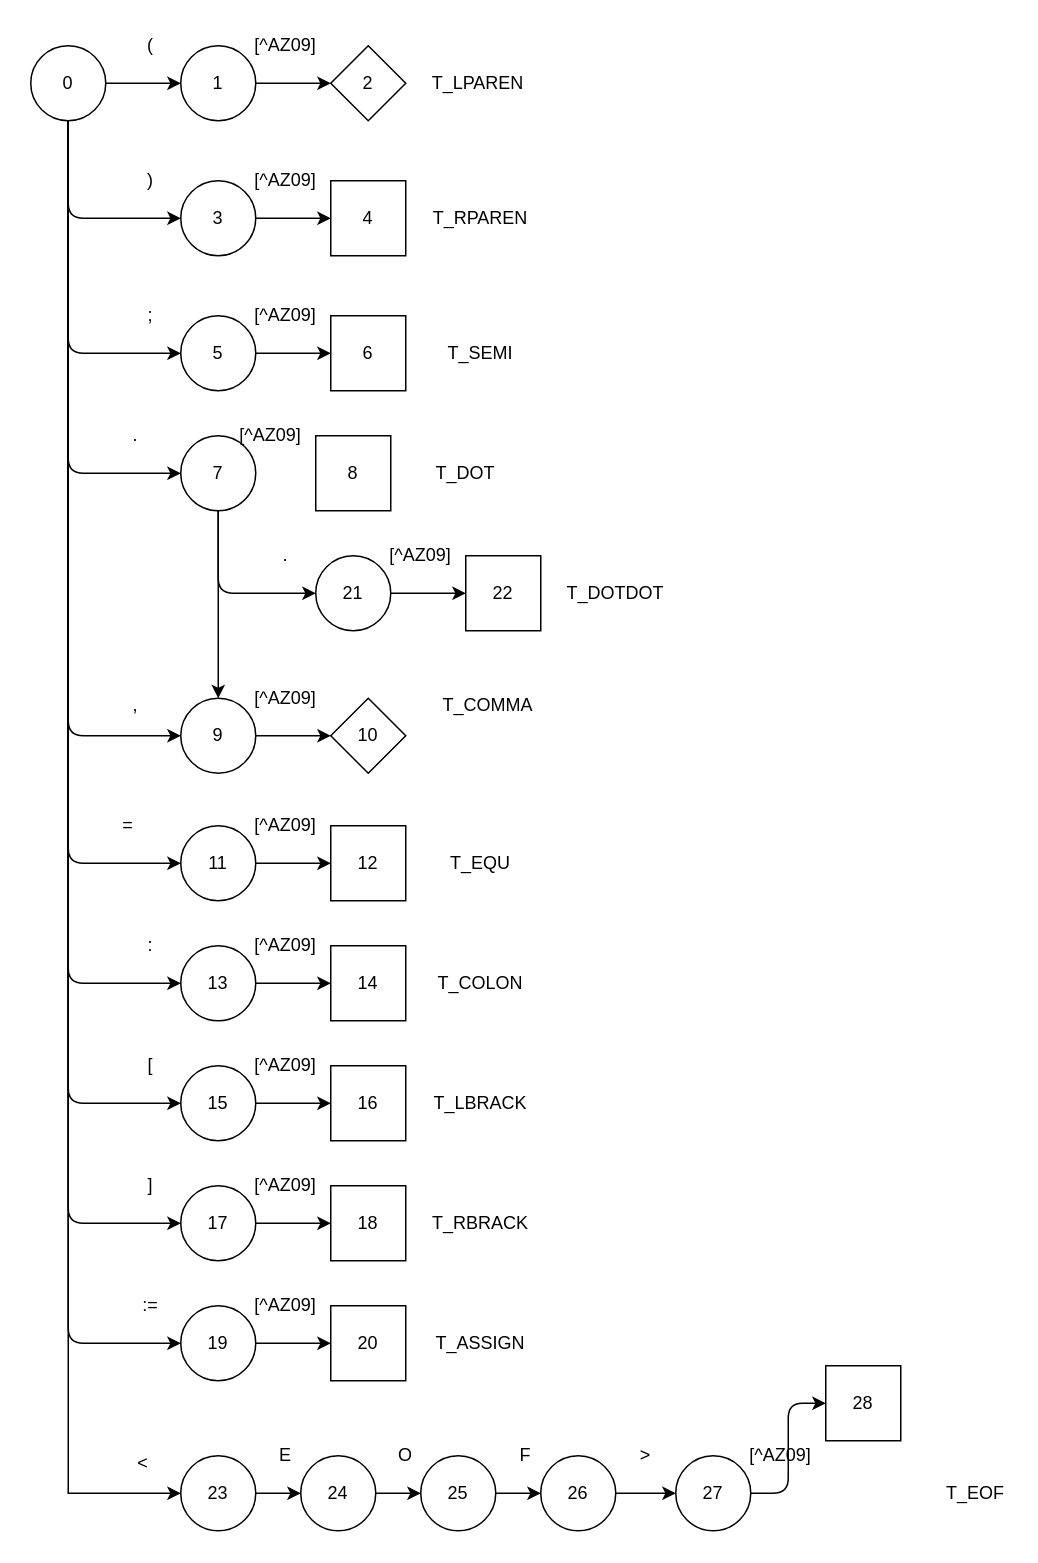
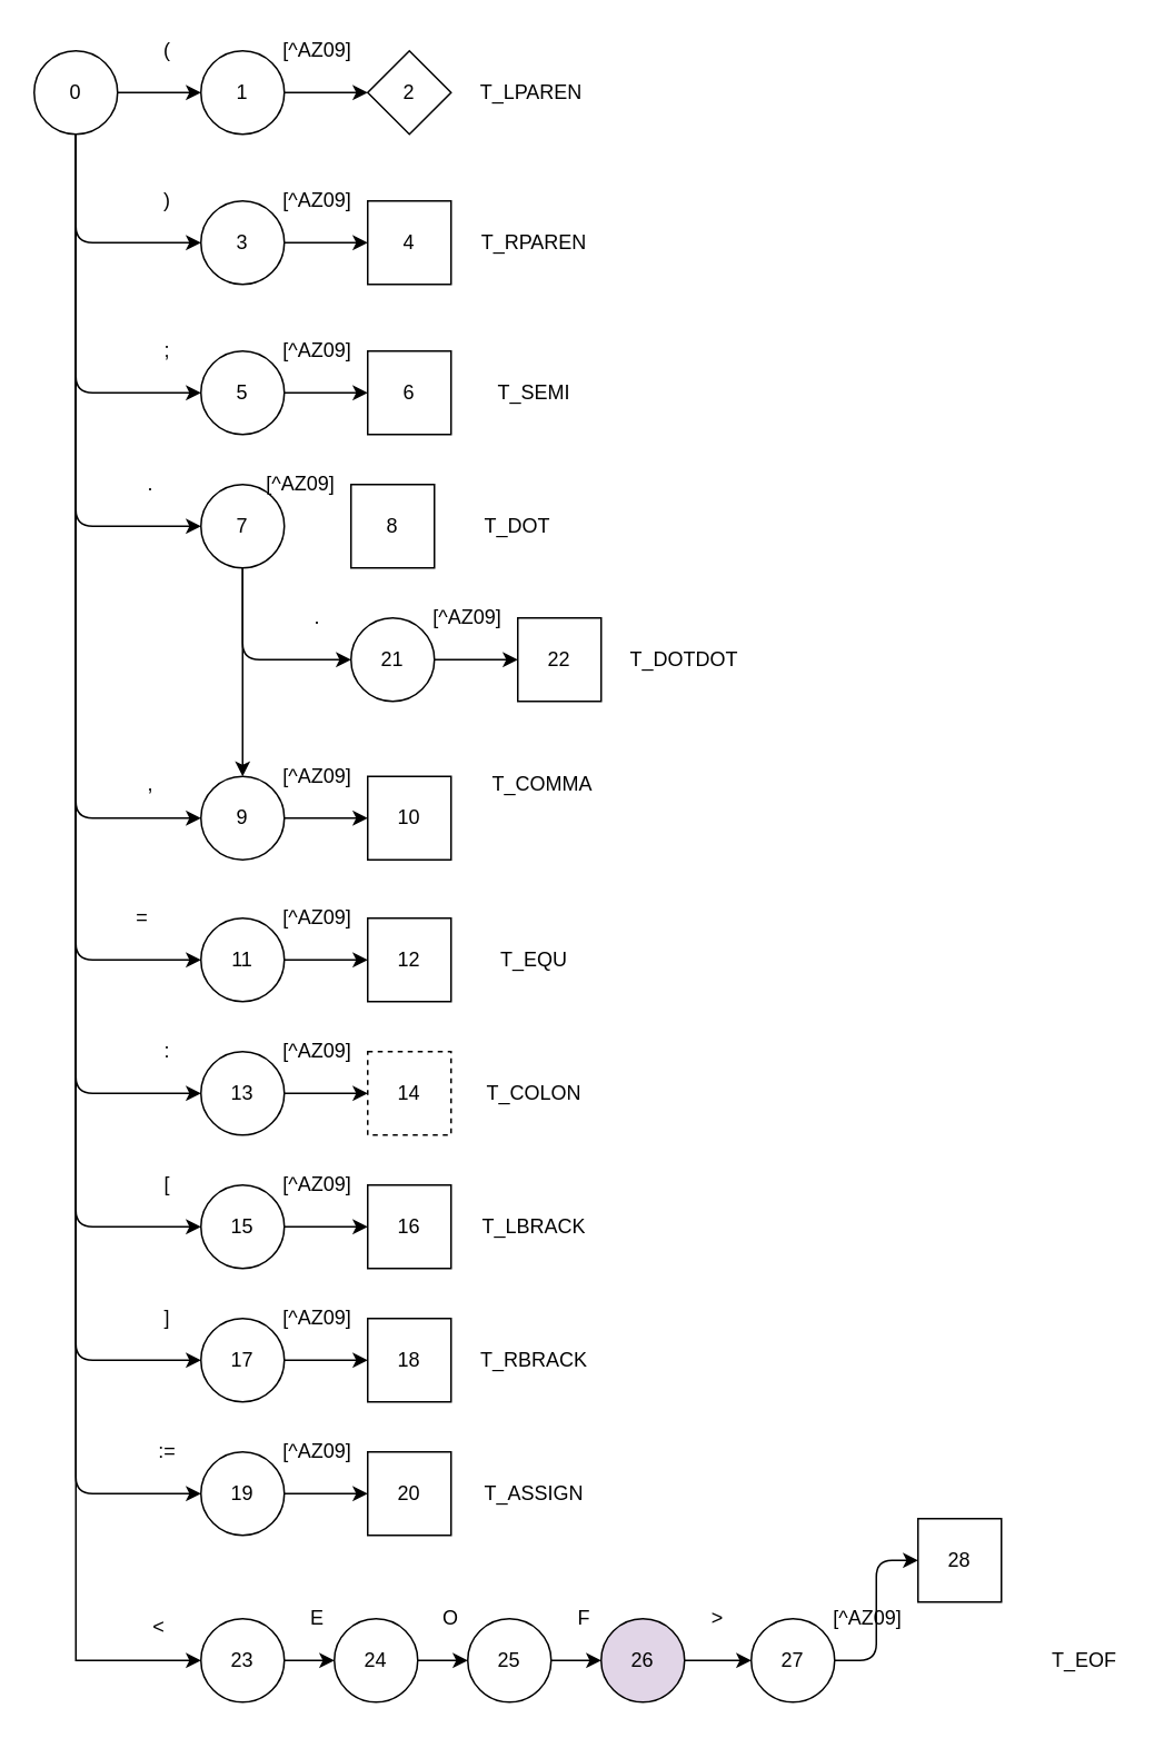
- <mxCell id="35" value="10" style="rhombus;whiteSpace=wrap;html=1;aspect=fixed;" vertex="1" parent="1"><mxGeometry x="220" y="465" width="50" height="50" as="geometry" /></mxCell>
+ <mxCell id="35" value="10" style="whiteSpace=wrap;html=1;aspect=fixed;" vertex="1" parent="1"><mxGeometry x="220" y="465" width="50" height="50" as="geometry" /></mxCell>
- <mxCell id="49" value="14" style="whiteSpace=wrap;html=1;aspect=fixed;" vertex="1" parent="1"><mxGeometry x="220" y="630" width="50" height="50" as="geometry" /></mxCell>
+ <mxCell id="49" value="14" style="whiteSpace=wrap;html=1;aspect=fixed;dashed=1;" vertex="1" parent="1"><mxGeometry x="220" y="630" width="50" height="50" as="geometry" /></mxCell>
- <mxCell id="88" value="26" style="ellipse;whiteSpace=wrap;html=1;aspect=fixed;" vertex="1" parent="1"><mxGeometry x="360" y="970" width="50" height="50" as="geometry" /></mxCell>
+ <mxCell id="88" value="26" style="ellipse;whiteSpace=wrap;html=1;aspect=fixed;fillColor=#e1d5e7;" vertex="1" parent="1"><mxGeometry x="360" y="970" width="50" height="50" as="geometry" /></mxCell>
